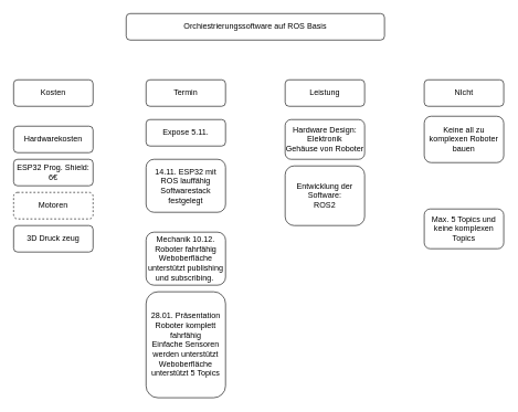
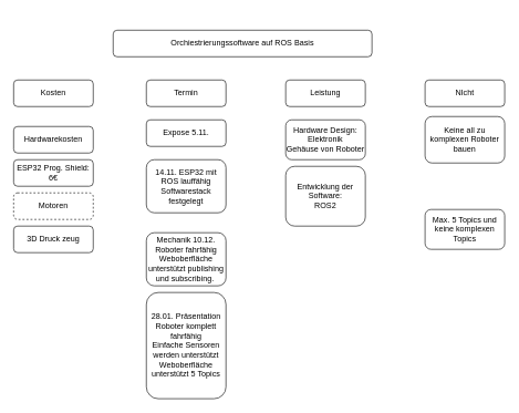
- <mxCell id="2" value="Orchiestrierungssoftware auf ROS Basis" style="rounded=1;whiteSpace=wrap;html=1;fontSize=12;glass=0;strokeWidth=1;shadow=0;" parent="1" vertex="1"><mxGeometry x="190" y="20" width="390" height="40" as="geometry" /></mxCell>
+ <mxCell id="2" value="Orchiestrierungssoftware auf ROS Basis" style="rounded=1;whiteSpace=wrap;html=1;fontSize=12;glass=0;strokeWidth=1;shadow=0;" parent="1" vertex="1"><mxGeometry x="170" y="45" width="390" height="40" as="geometry" /></mxCell>
